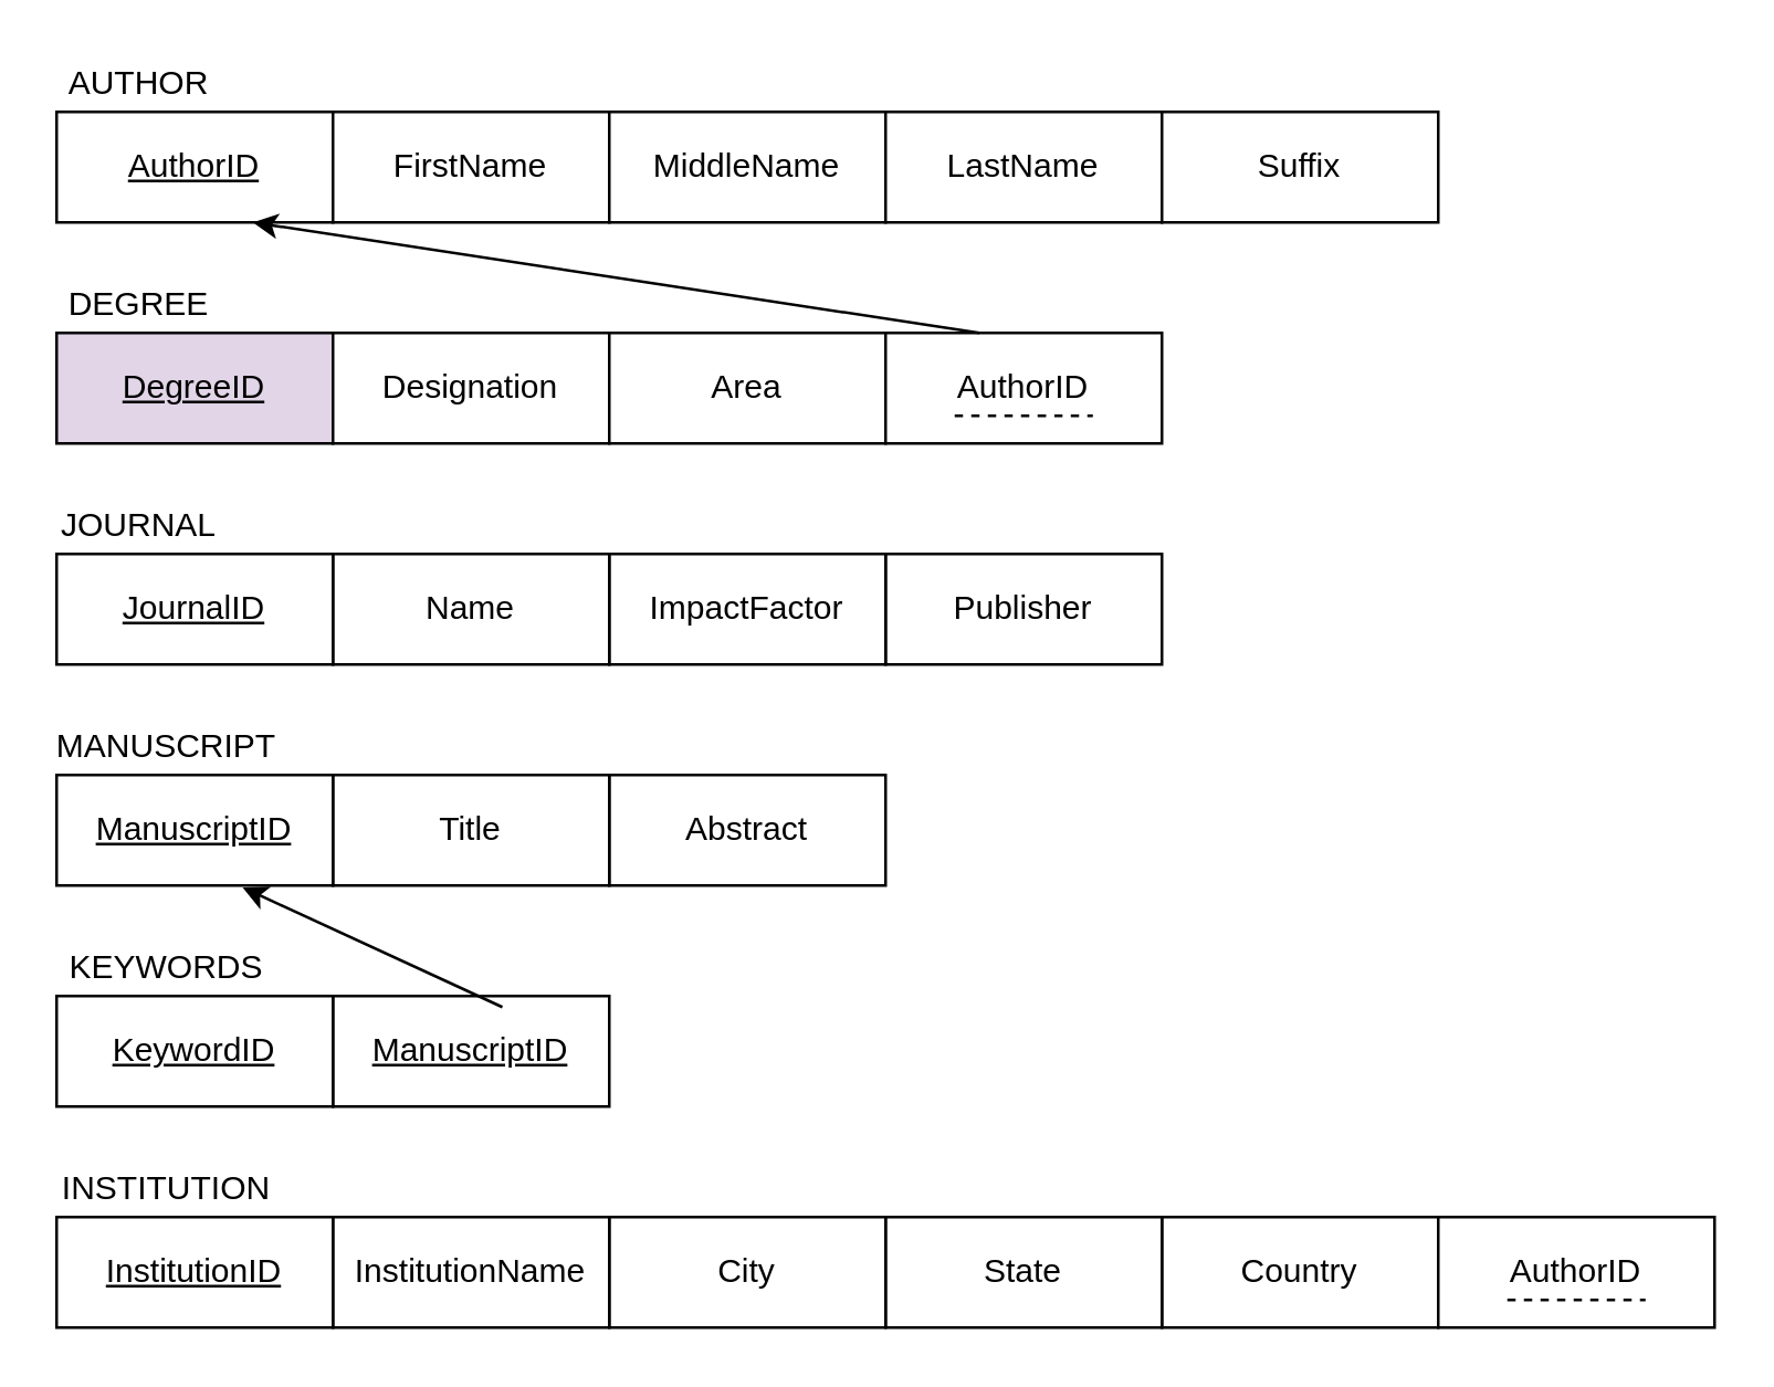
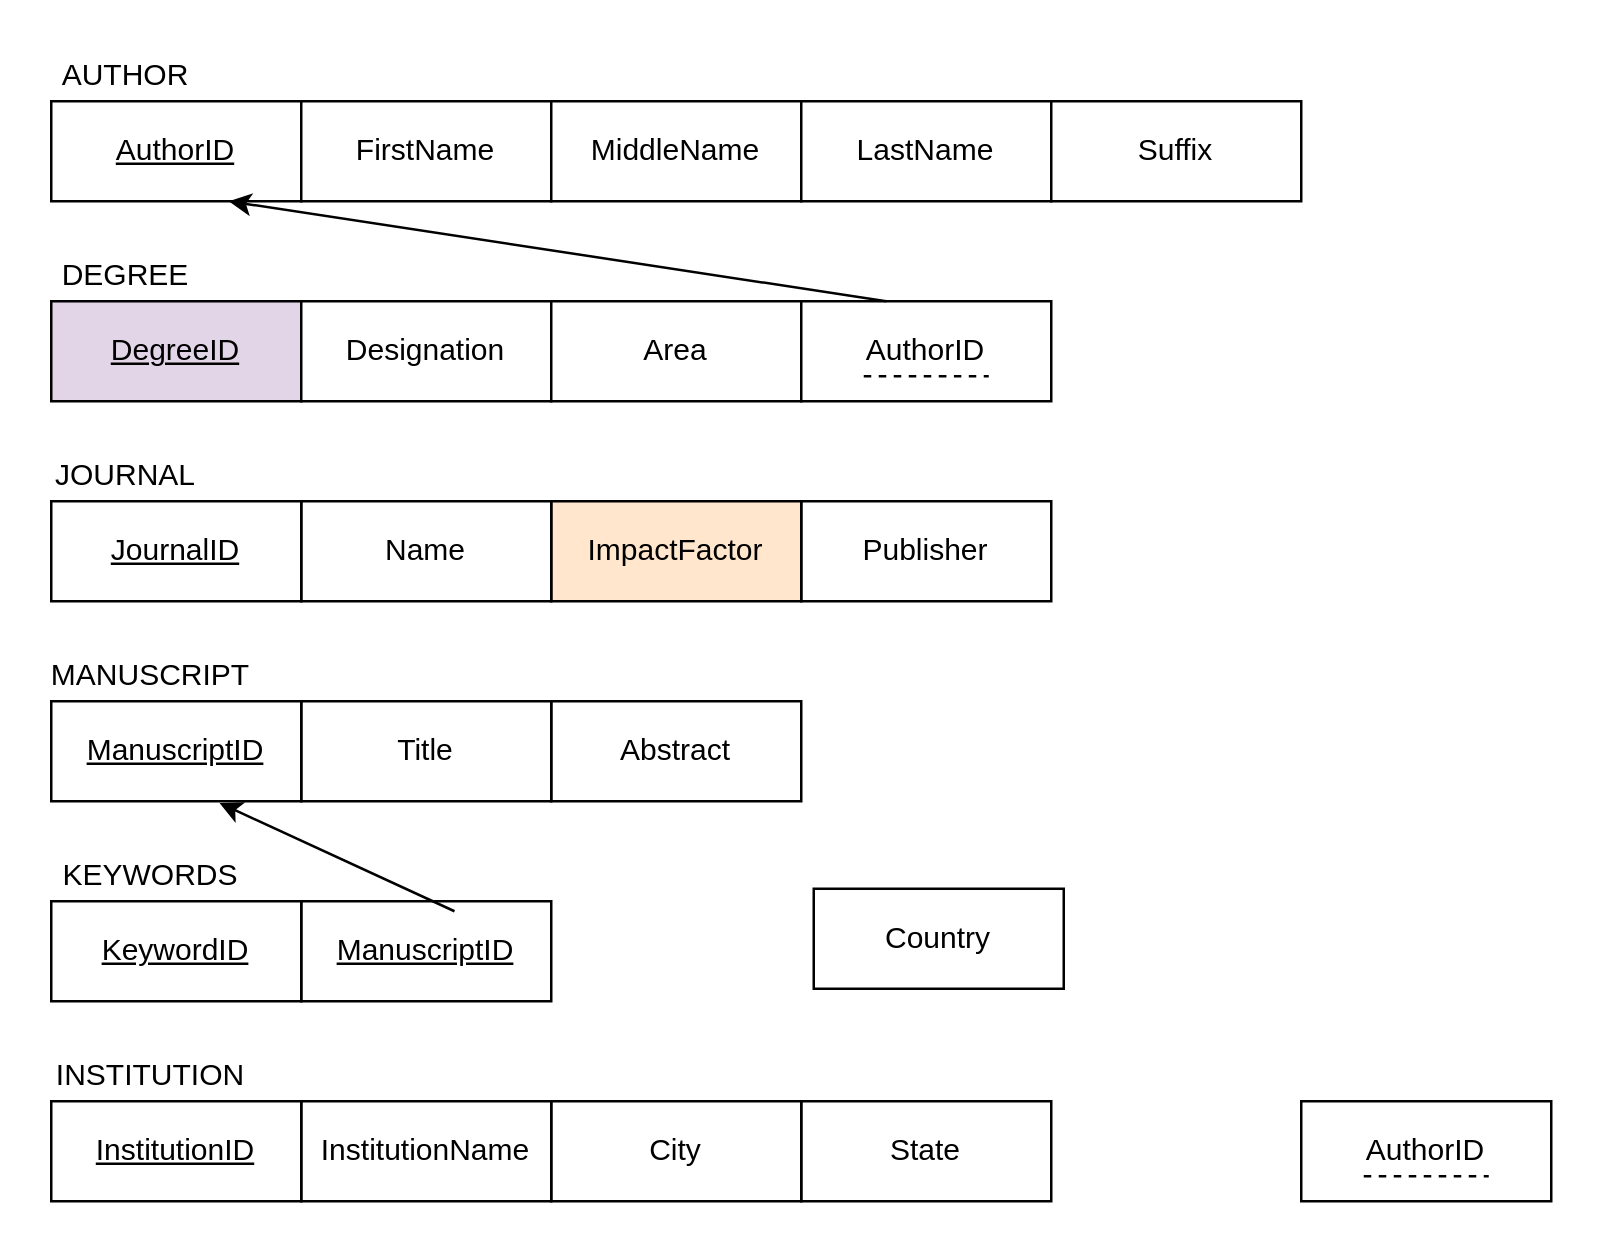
- <mxCell id="16" value="ImpactFactor" style="whiteSpace=wrap;html=1;align=center;" vertex="1" parent="1"><mxGeometry x="220" y="200" width="100" height="40" as="geometry" /></mxCell>
+ <mxCell id="16" value="ImpactFactor" style="whiteSpace=wrap;html=1;align=center;fillColor=#ffe6cc;" vertex="1" parent="1"><mxGeometry x="220" y="200" width="100" height="40" as="geometry" /></mxCell>
- <mxCell id="27" value="Country" style="whiteSpace=wrap;html=1;align=center;" vertex="1" parent="1"><mxGeometry x="420" y="440" width="100" height="40" as="geometry" /></mxCell>
+ <mxCell id="27" value="Country" style="whiteSpace=wrap;html=1;align=center;" vertex="1" parent="1"><mxGeometry x="325" y="355" width="100" height="40" as="geometry" /></mxCell>
